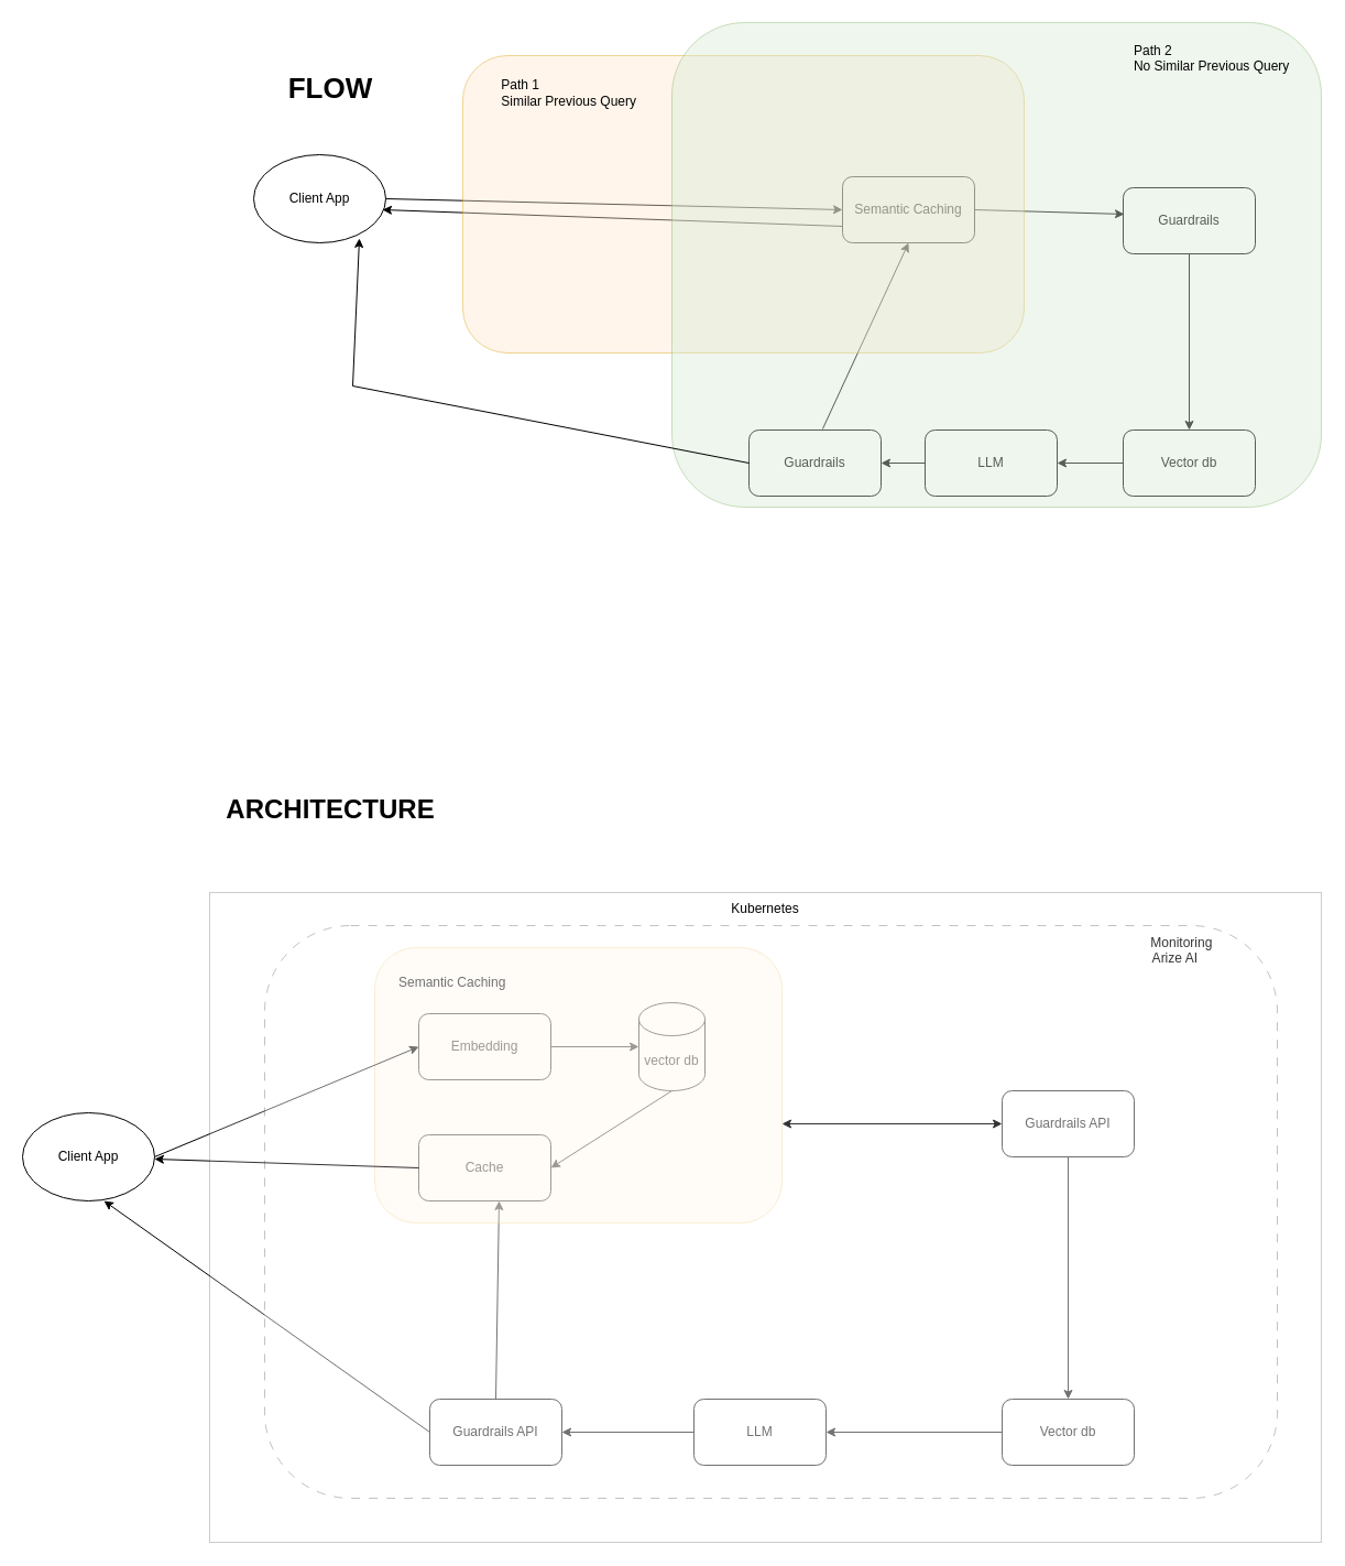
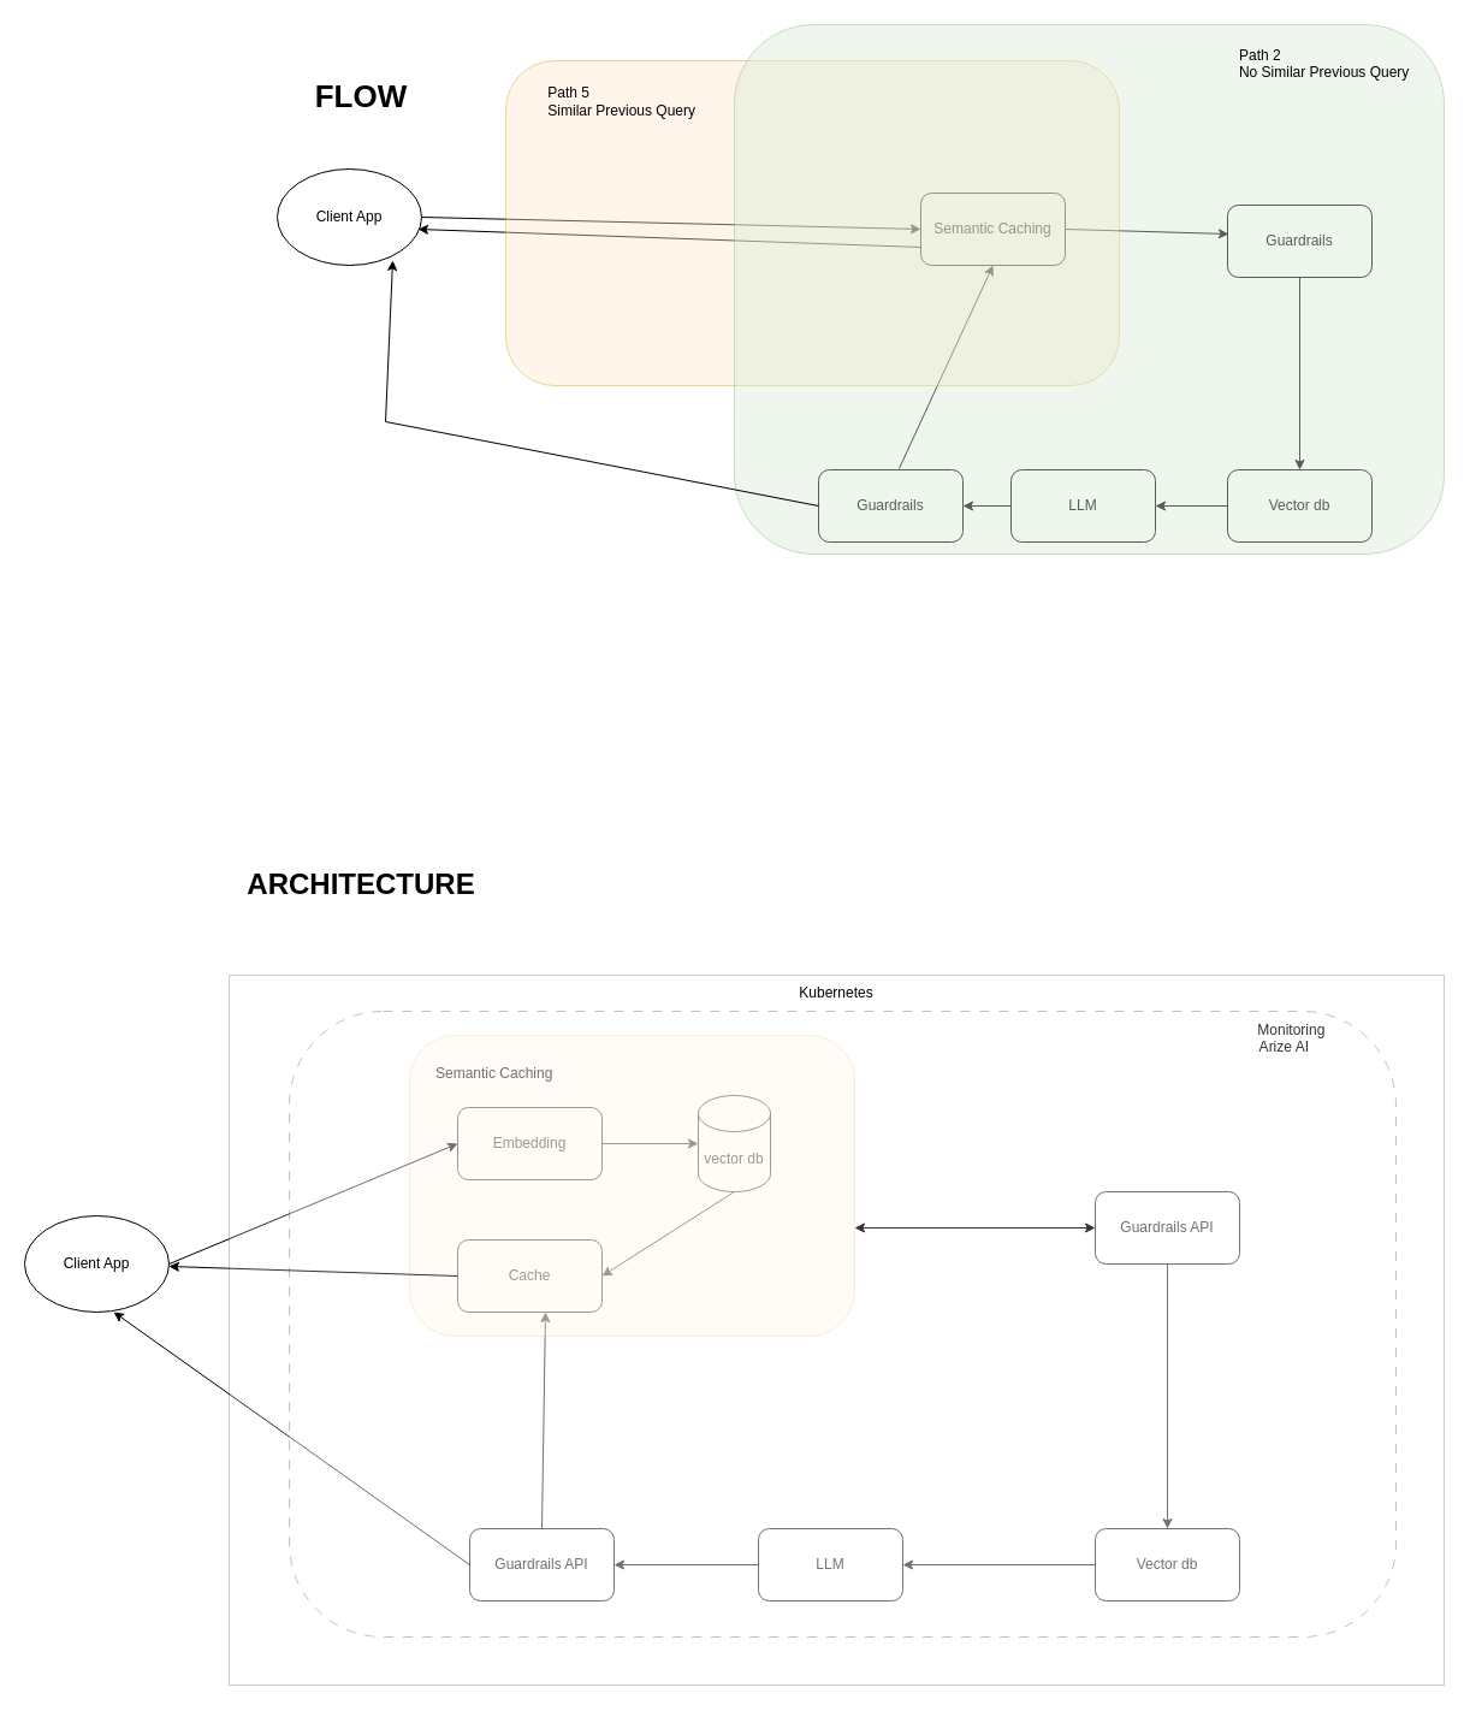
- <mxCell id="15" value="&lt;div align=&quot;left&quot;&gt;&amp;nbsp; &amp;nbsp; &amp;nbsp; &amp;nbsp; &amp;nbsp;&amp;nbsp;&lt;/div&gt;&lt;div align=&quot;left&quot;&gt;&lt;br&gt;&lt;/div&gt;&lt;div align=&quot;left&quot;&gt;&amp;nbsp; &amp;nbsp; &amp;nbsp; &amp;nbsp; &amp;nbsp; Path 1&lt;/div&gt;&lt;div align=&quot;left&quot;&gt;&amp;nbsp; &amp;nbsp; &amp;nbsp; &amp;nbsp; &amp;nbsp; Similar Previous Query&lt;/div&gt;&lt;div&gt;&lt;br&gt;&lt;/div&gt;&lt;div&gt;&lt;br&gt;&lt;/div&gt;&lt;div&gt;&lt;br&gt;&lt;/div&gt;&lt;div&gt;&lt;br&gt;&lt;/div&gt;&lt;div&gt;&lt;br&gt;&lt;/div&gt;&lt;div&gt;&lt;br&gt;&lt;/div&gt;&lt;div&gt;&lt;br&gt;&lt;/div&gt;&lt;div&gt;&lt;br&gt;&lt;/div&gt;&lt;div&gt;&lt;br&gt;&lt;/div&gt;&lt;div&gt;&lt;br&gt;&lt;/div&gt;&lt;div&gt;&lt;br&gt;&lt;/div&gt;&lt;div&gt;&lt;br&gt;&lt;/div&gt;&lt;div&gt;&lt;br&gt;&lt;/div&gt;&lt;div&gt;&lt;br&gt;&lt;/div&gt;&lt;div&gt;&lt;br&gt;&lt;/div&gt;&lt;div&gt;&lt;br&gt;&lt;/div&gt;" style="rounded=1;whiteSpace=wrap;html=1;align=left;opacity=40;fillColor=#ffe6cc;strokeColor=#d79b00;" vertex="1" parent="1"><mxGeometry x="420" y="50" width="510" height="270" as="geometry" /></mxCell>
+ <mxCell id="15" value="&lt;div align=&quot;left&quot;&gt;&amp;nbsp; &amp;nbsp; &amp;nbsp; &amp;nbsp; &amp;nbsp;&amp;nbsp;&lt;/div&gt;&lt;div align=&quot;left&quot;&gt;&lt;br&gt;&lt;/div&gt;&lt;div align=&quot;left&quot;&gt;&amp;nbsp; &amp;nbsp; &amp;nbsp; &amp;nbsp; &amp;nbsp; Path 5&lt;/div&gt;&lt;div align=&quot;left&quot;&gt;&amp;nbsp; &amp;nbsp; &amp;nbsp; &amp;nbsp; &amp;nbsp; Similar Previous Query&lt;/div&gt;&lt;div&gt;&lt;br&gt;&lt;/div&gt;&lt;div&gt;&lt;br&gt;&lt;/div&gt;&lt;div&gt;&lt;br&gt;&lt;/div&gt;&lt;div&gt;&lt;br&gt;&lt;/div&gt;&lt;div&gt;&lt;br&gt;&lt;/div&gt;&lt;div&gt;&lt;br&gt;&lt;/div&gt;&lt;div&gt;&lt;br&gt;&lt;/div&gt;&lt;div&gt;&lt;br&gt;&lt;/div&gt;&lt;div&gt;&lt;br&gt;&lt;/div&gt;&lt;div&gt;&lt;br&gt;&lt;/div&gt;&lt;div&gt;&lt;br&gt;&lt;/div&gt;&lt;div&gt;&lt;br&gt;&lt;/div&gt;&lt;div&gt;&lt;br&gt;&lt;/div&gt;&lt;div&gt;&lt;br&gt;&lt;/div&gt;&lt;div&gt;&lt;br&gt;&lt;/div&gt;&lt;div&gt;&lt;br&gt;&lt;/div&gt;" style="rounded=1;whiteSpace=wrap;html=1;align=left;opacity=40;fillColor=#ffe6cc;strokeColor=#d79b00;" vertex="1" parent="1"><mxGeometry x="420" y="50" width="510" height="270" as="geometry" /></mxCell>
